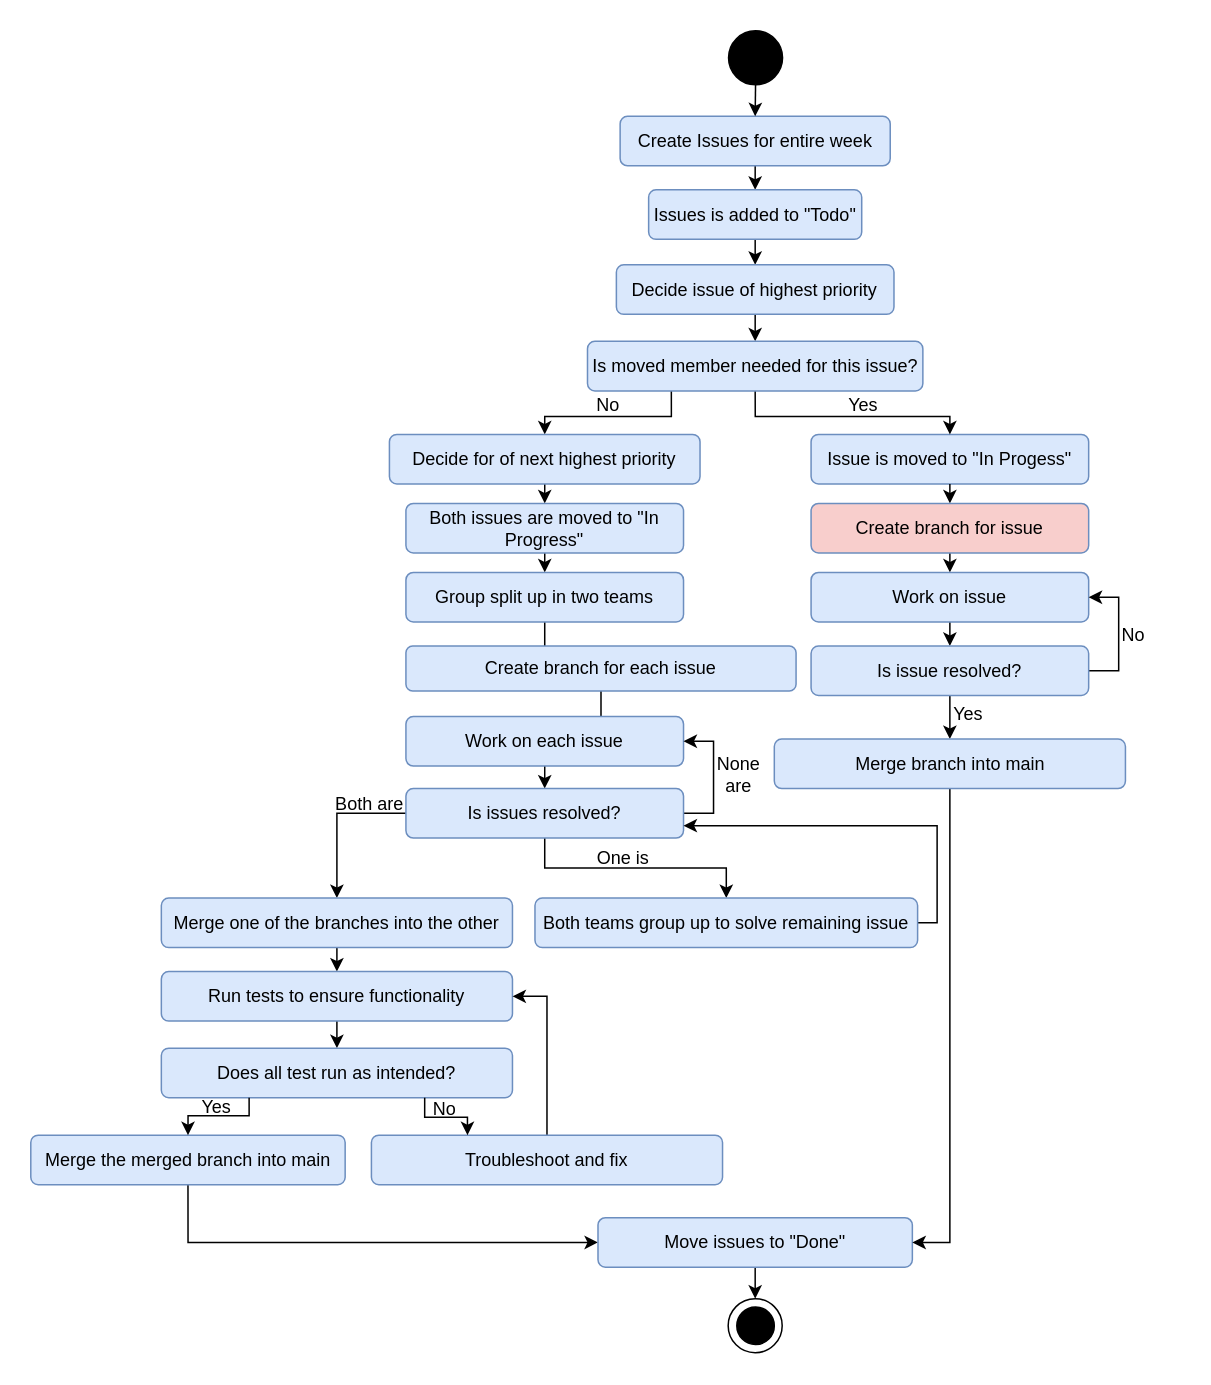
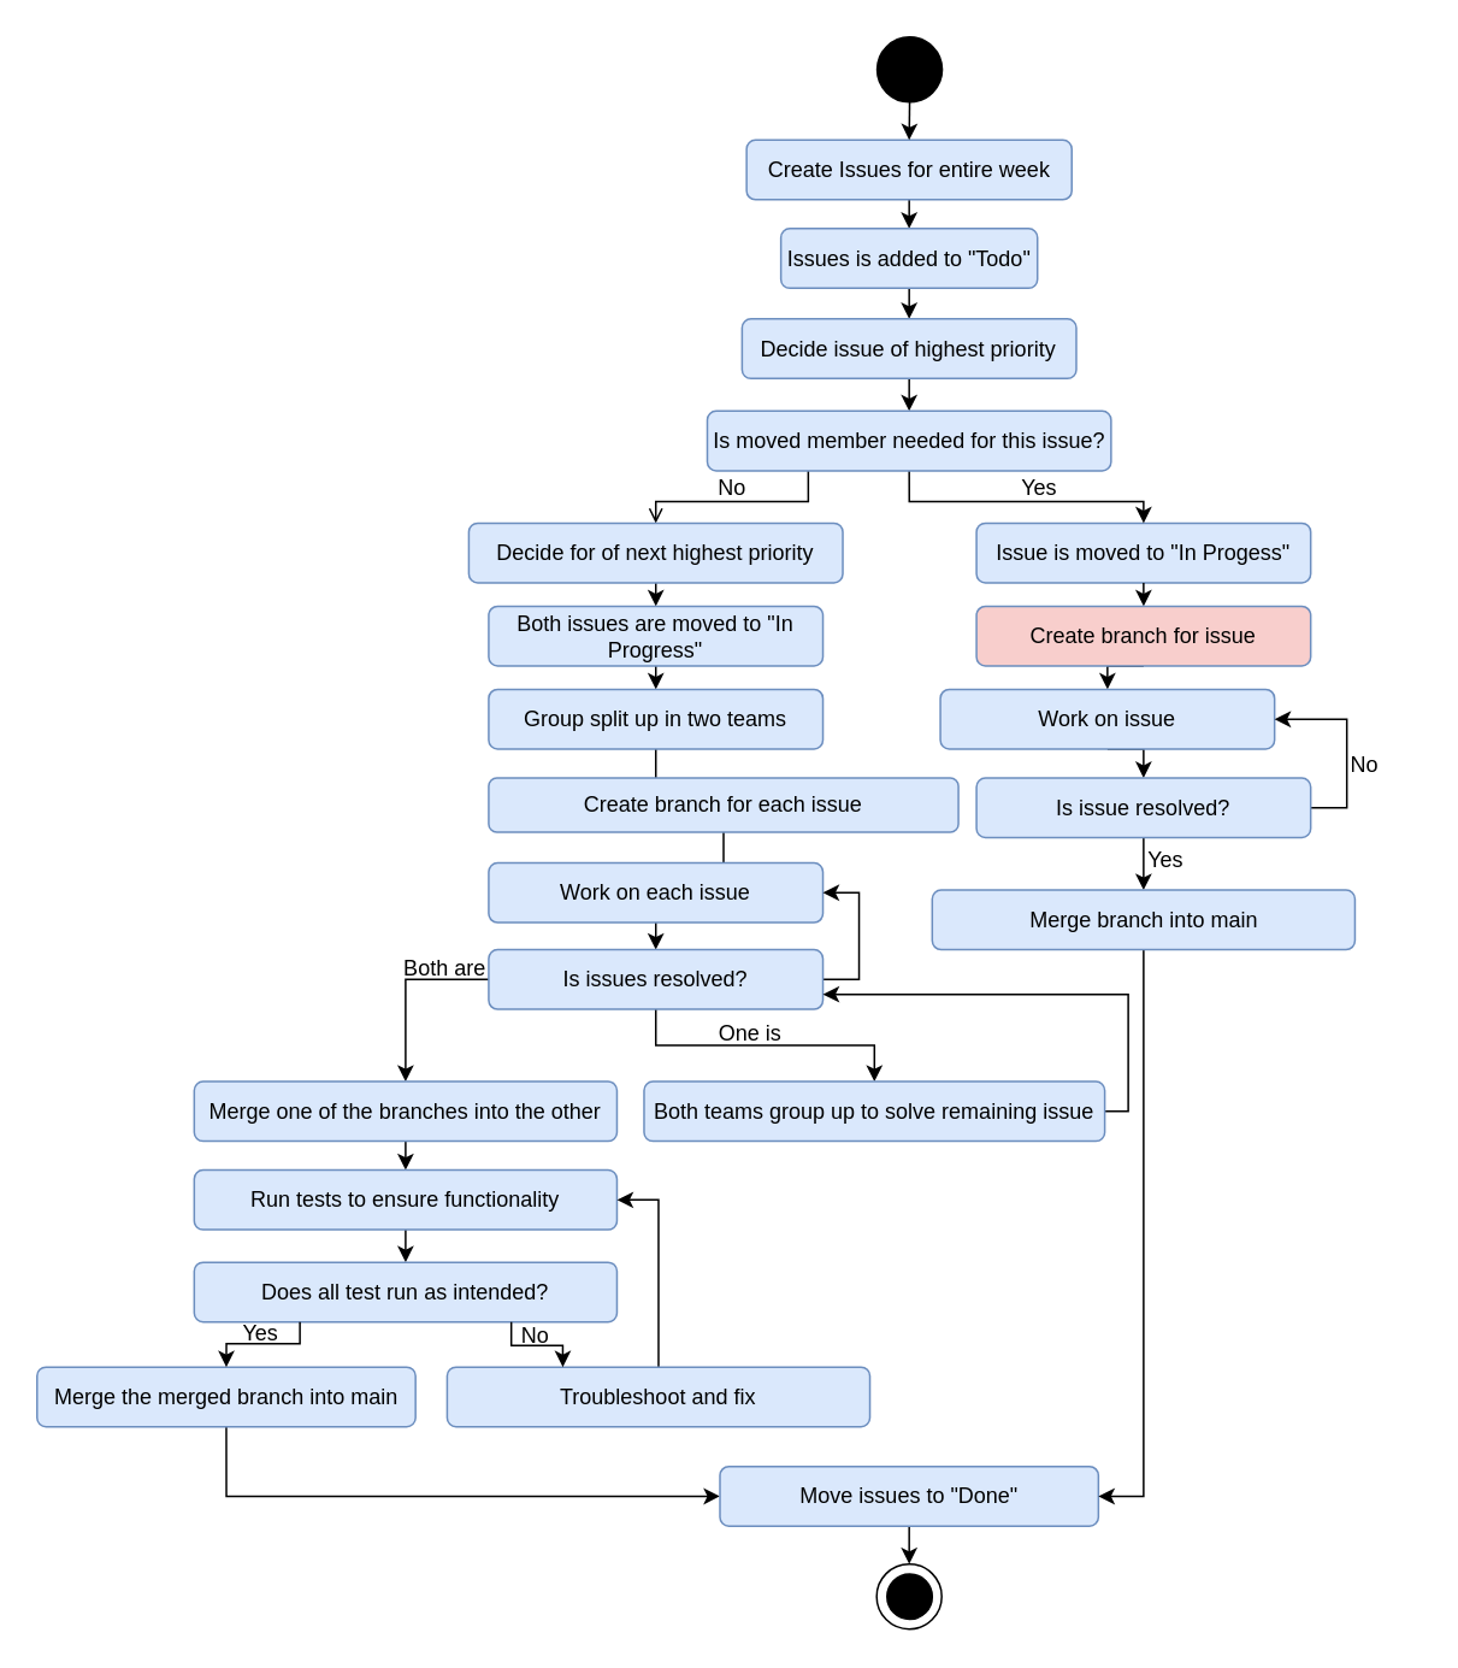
- <mxCell id="9" style="edgeStyle=orthogonalEdgeStyle;rounded=0;orthogonalLoop=1;jettySize=auto;html=1;exitX=0.25;exitY=1;exitDx=0;exitDy=0;entryX=0.5;entryY=0;entryDx=0;entryDy=0;" parent="1" source="11" target="13" edge="1"><mxGeometry relative="1" as="geometry"><Array as="points"><mxPoint x="447" y="277" /><mxPoint x="363" y="277" /><mxPoint x="363" y="289" /></Array></mxGeometry></mxCell>
+ <mxCell id="9" style="edgeStyle=orthogonalEdgeStyle;rounded=0;orthogonalLoop=1;jettySize=auto;html=1;exitX=0.25;exitY=1;exitDx=0;exitDy=0;entryX=0.5;entryY=0;entryDx=0;entryDy=0;endArrow=open;" parent="1" source="11" target="13" edge="1"><mxGeometry relative="1" as="geometry"><Array as="points"><mxPoint x="447" y="277" /><mxPoint x="363" y="277" /><mxPoint x="363" y="289" /></Array></mxGeometry></mxCell>
- <mxCell id="52" value="Work on issue" style="rounded=1;whiteSpace=wrap;html=1;fillColor=#dae8fc;strokeColor=#6c8ebf;" parent="1" vertex="1"><mxGeometry x="540" y="381" width="185" height="33" as="geometry" /></mxCell>
+ <mxCell id="52" value="Work on issue" style="rounded=1;whiteSpace=wrap;html=1;fillColor=#dae8fc;strokeColor=#6c8ebf;" parent="1" vertex="1"><mxGeometry x="520" y="381" width="185" height="33" as="geometry" /></mxCell>
- <mxCell id="45" value="None are" style="text;html=1;align=center;verticalAlign=middle;whiteSpace=wrap;rounded=0;" parent="1" vertex="1"><mxGeometry x="472" y="501" width="40.25" height="30" as="geometry" /></mxCell>
